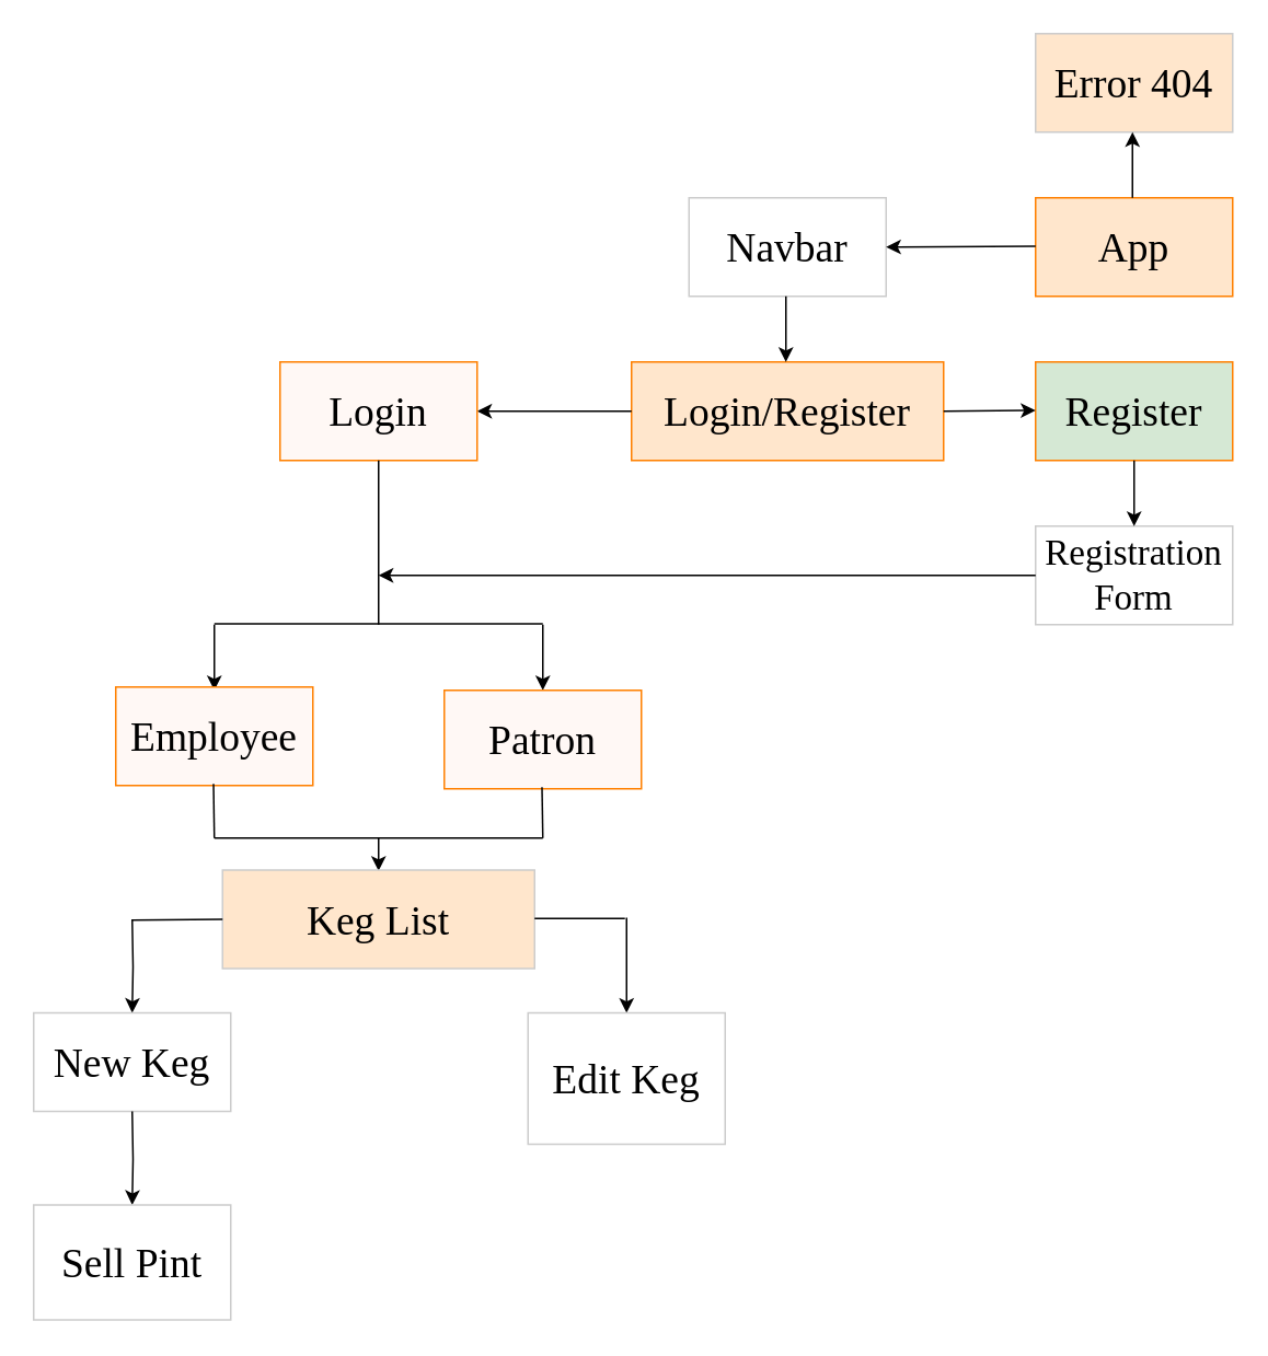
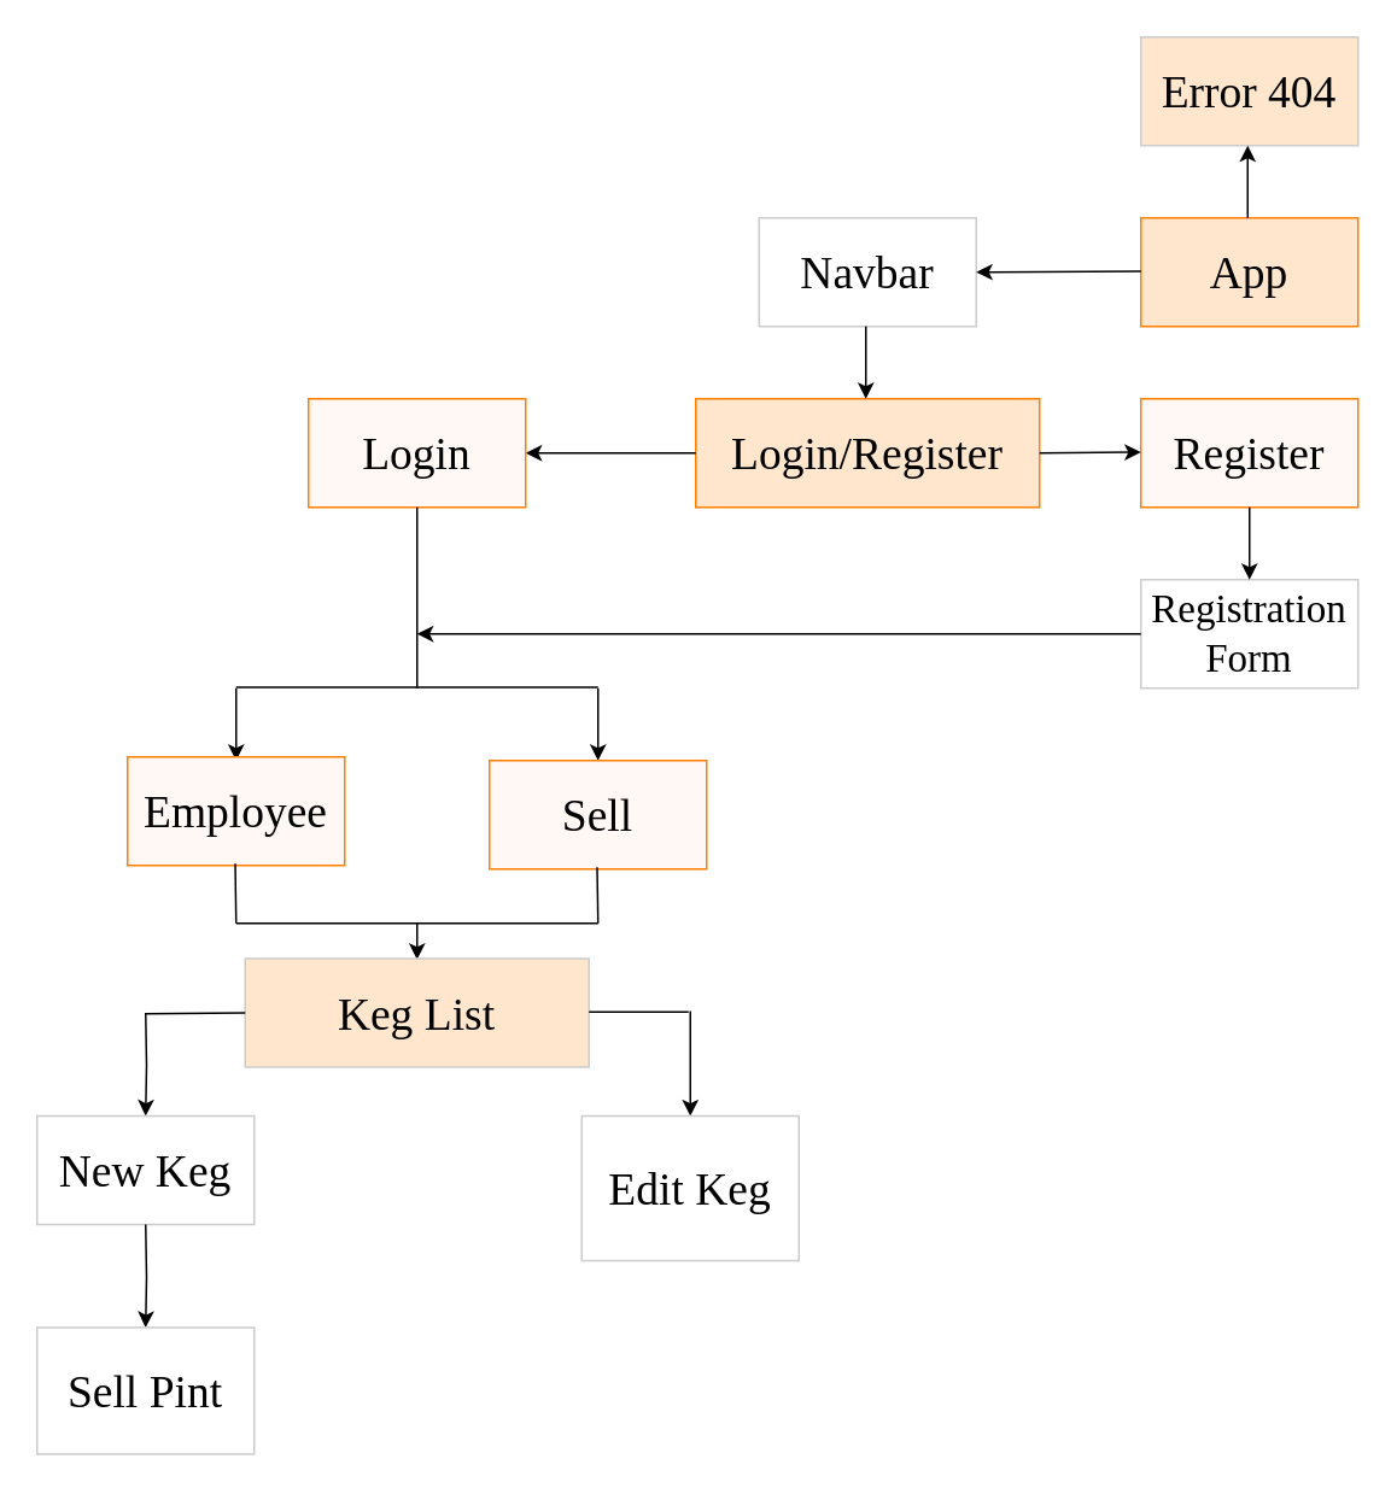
- <mxCell id="11" value="&lt;font face=&quot;Times New Roman&quot; style=&quot;font-size: 25px&quot;&gt;Register&lt;/font&gt;" style="rounded=0;whiteSpace=wrap;html=1;strokeColor=#FF8000;fillColor=#d5e8d4;" vertex="1" parent="1"><mxGeometry x="630" y="220" width="120" height="60" as="geometry" /></mxCell>
+ <mxCell id="11" value="&lt;font face=&quot;Times New Roman&quot; style=&quot;font-size: 25px&quot;&gt;Register&lt;/font&gt;" style="rounded=0;whiteSpace=wrap;html=1;strokeColor=#FF8000;fillColor=#FFF8F5;" vertex="1" parent="1"><mxGeometry x="630" y="220" width="120" height="60" as="geometry" /></mxCell>
- <mxCell id="19" value="&lt;font face=&quot;Times New Roman&quot; style=&quot;font-size: 25px&quot;&gt;Patron&lt;/font&gt;" style="rounded=0;whiteSpace=wrap;html=1;fillColor=#FFF8F5;strokeColor=#FF8000;" vertex="1" parent="1"><mxGeometry x="270" y="420" width="120" height="60" as="geometry" /></mxCell>
+ <mxCell id="19" value="&lt;font face=&quot;Times New Roman&quot; style=&quot;font-size: 25px&quot;&gt;Sell&lt;/font&gt;" style="rounded=0;whiteSpace=wrap;html=1;fillColor=#FFF8F5;strokeColor=#FF8000;" vertex="1" parent="1"><mxGeometry x="270" y="420" width="120" height="60" as="geometry" /></mxCell>
